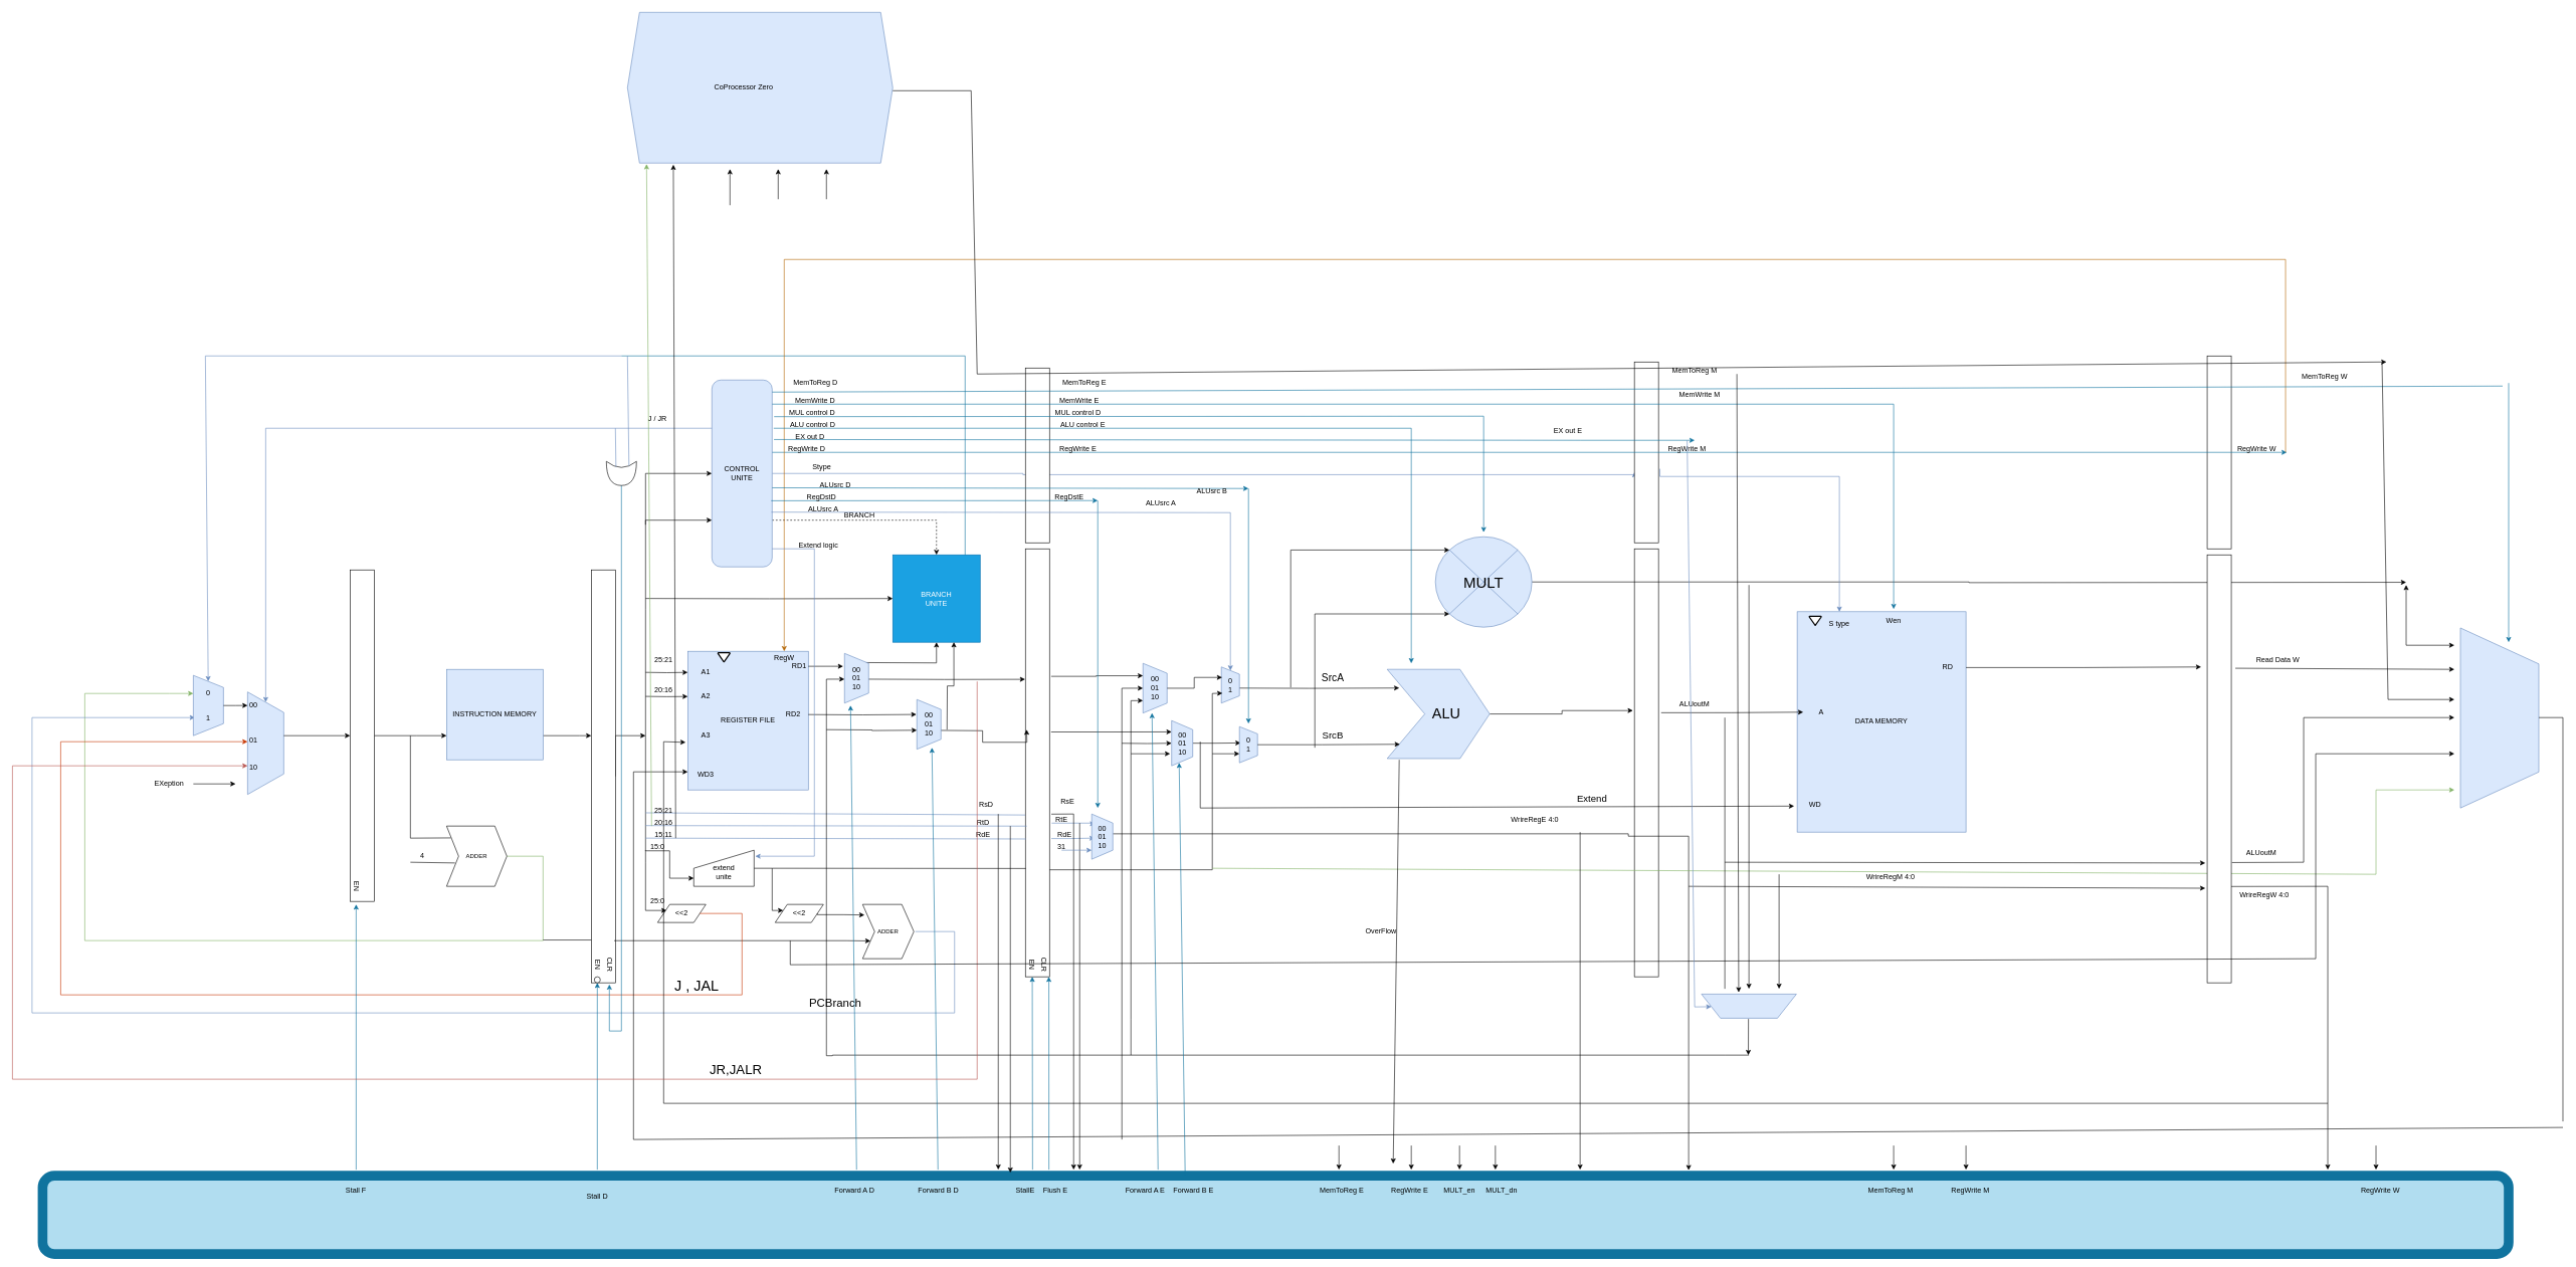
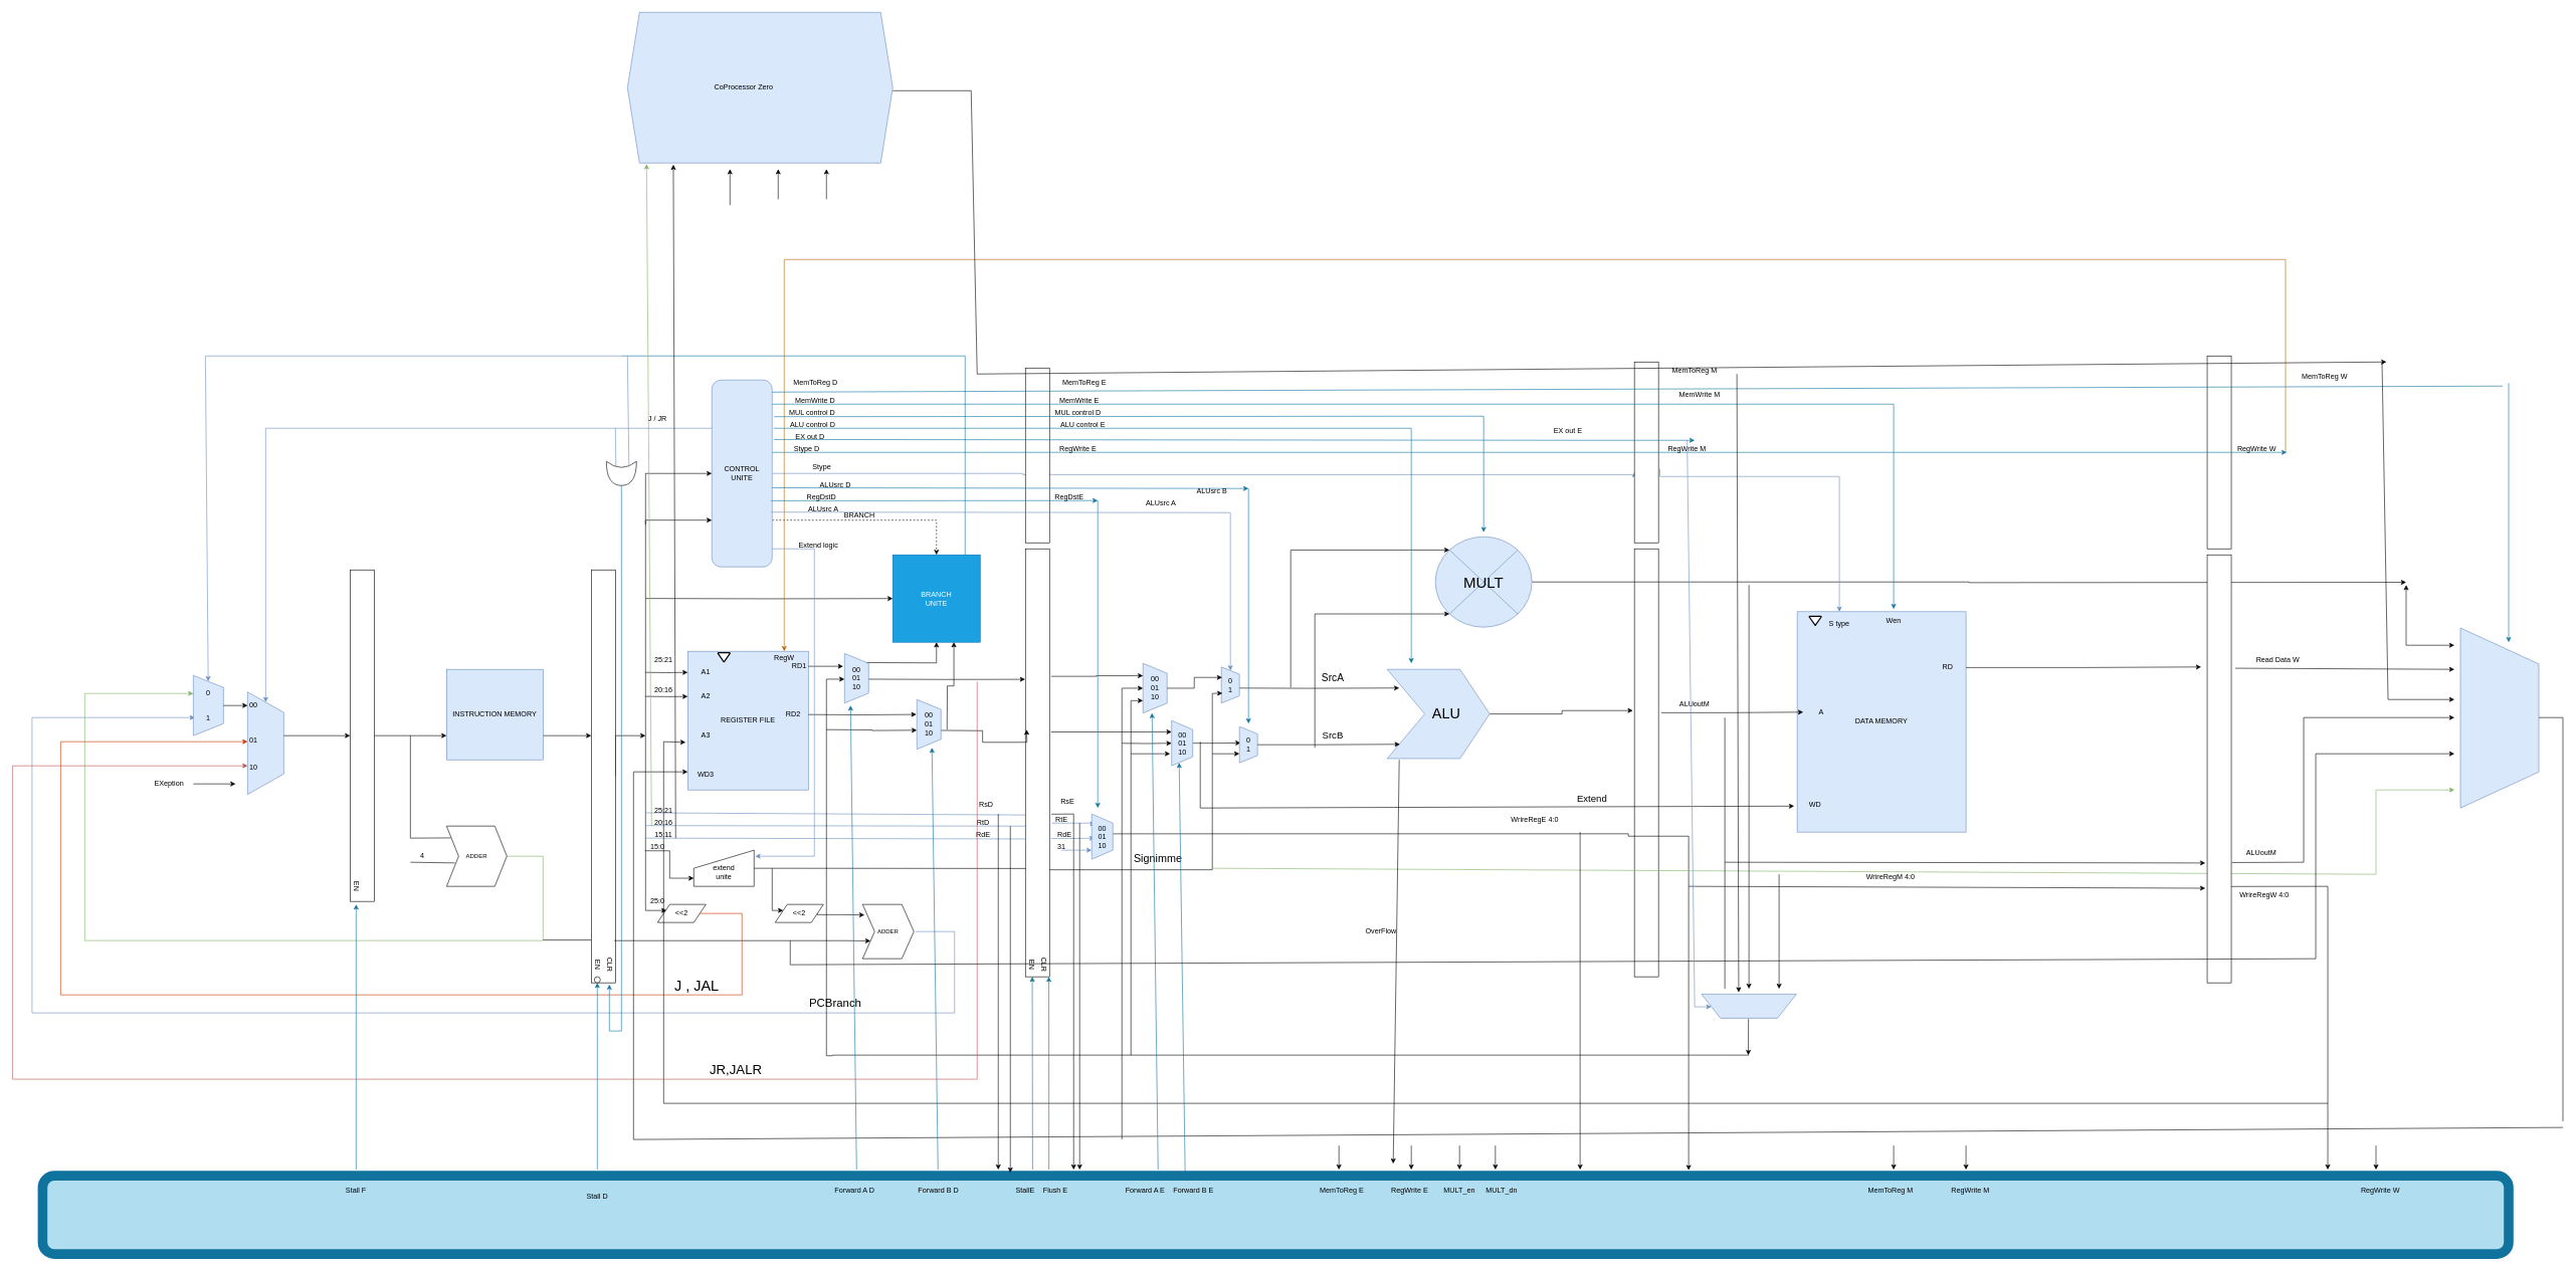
- <mxCell id="156" value="RegWrite D" style="text;html=1;align=center;verticalAlign=middle;whiteSpace=wrap;rounded=0;" parent="1" vertex="1"><mxGeometry x="1280" y="730" width="115" height="30" as="geometry" /></mxCell>
+ <mxCell id="156" value="Stype D" style="text;html=1;align=center;verticalAlign=middle;whiteSpace=wrap;rounded=0;" parent="1" vertex="1"><mxGeometry x="1280" y="730" width="115" height="30" as="geometry" /></mxCell>
+ <mxCell id="87" value="&lt;font style=&quot;font-size: 18px;&quot;&gt;Signimme&lt;/font&gt;" style="text;html=1;align=center;verticalAlign=middle;whiteSpace=wrap;rounded=0;" parent="1" vertex="1"><mxGeometry x="1890" y="1410" width="60" height="30" as="geometry" /></mxCell>
